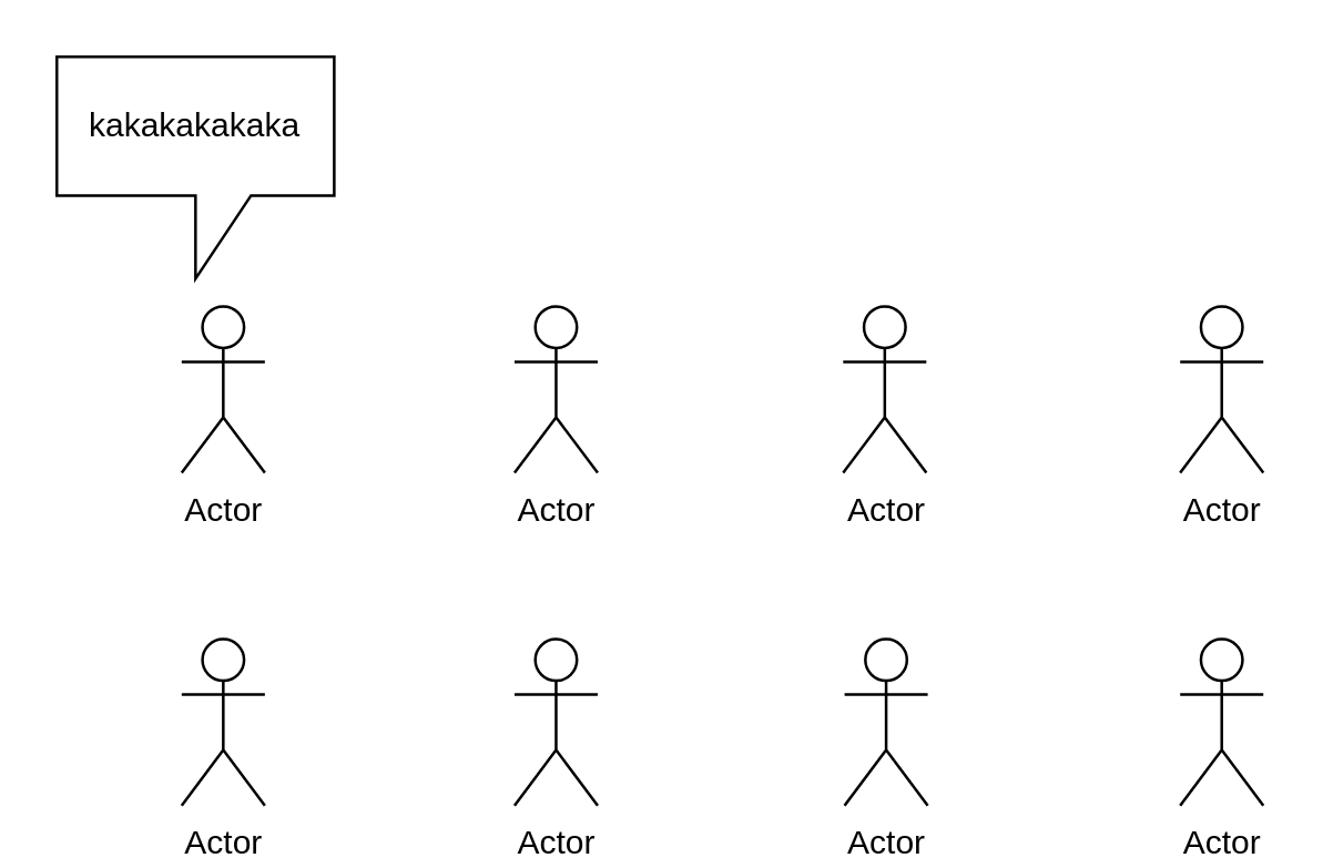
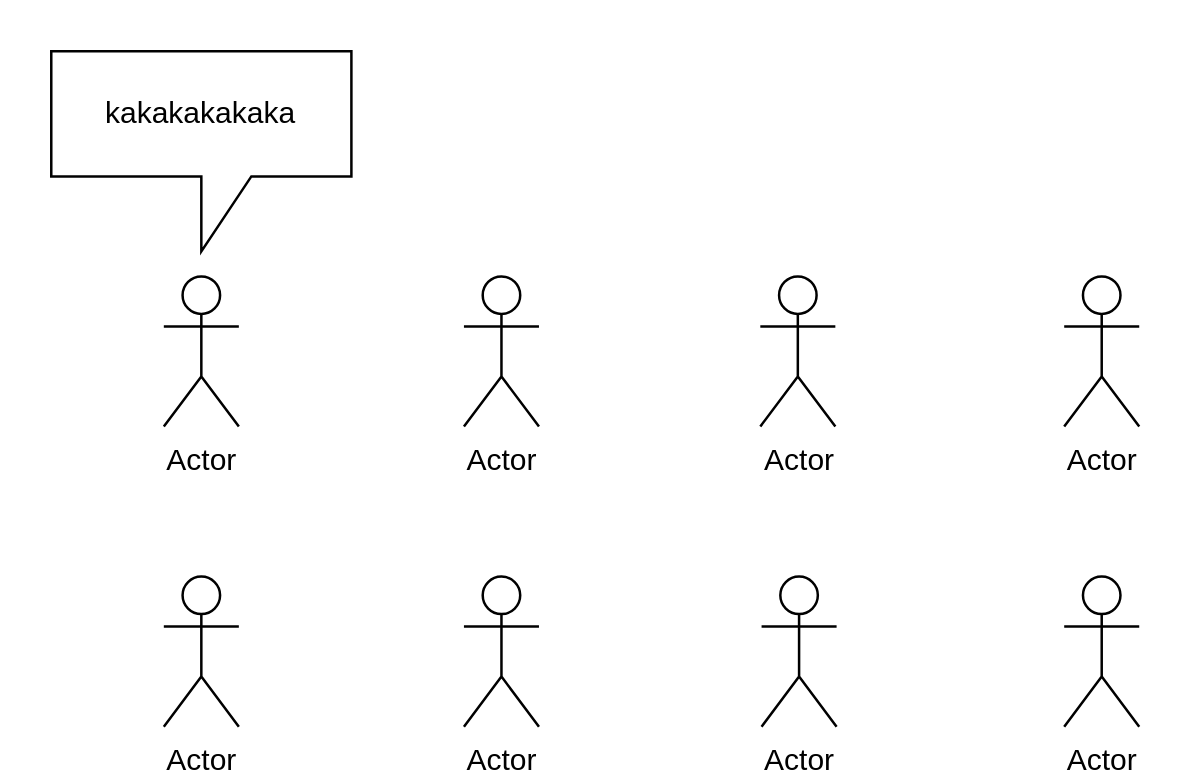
- <mxCell id="10" value="kakakakakaka" style="shape=callout;whiteSpace=wrap;html=1;perimeter=calloutPerimeter;" vertex="1" parent="1"><mxGeometry x="20" y="20" width="100" height="80" as="geometry" /></mxCell>
+ <mxCell id="10" value="kakakakakaka" style="shape=callout;whiteSpace=wrap;html=1;perimeter=calloutPerimeter;" vertex="1" parent="1"><mxGeometry x="20" y="20" width="120" height="80" as="geometry" /></mxCell>
